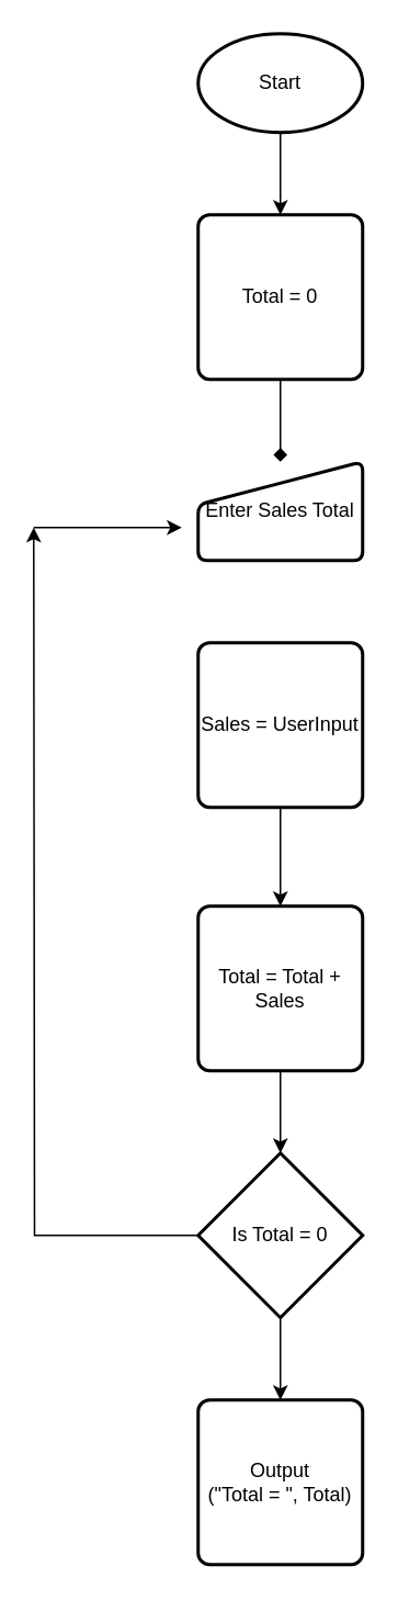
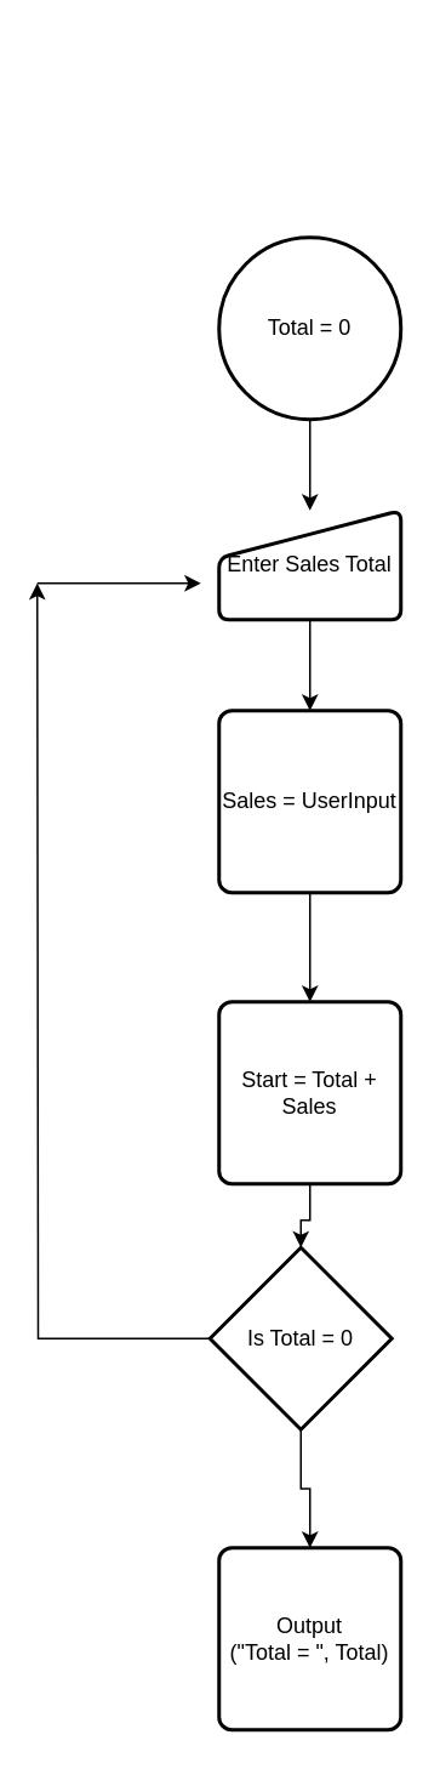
- <mxCell id="3" value="Start" style="strokeWidth=2;html=1;shape=mxgraph.flowchart.start_1;whiteSpace=wrap;" vertex="1" parent="1"><mxGeometry x="120" y="20" width="100" height="60" as="geometry" /></mxCell>
- <mxCell id="2" value="" style="edgeStyle=orthogonalEdgeStyle;rounded=0;orthogonalLoop=1;jettySize=auto;html=1;" edge="1" parent="1" source="3" target="8"><mxGeometry relative="1" as="geometry" /></mxCell>
- <mxCell id="8" value="Total = 0" style="rounded=1;whiteSpace=wrap;html=1;absoluteArcSize=1;arcSize=14;strokeWidth=2;" vertex="1" parent="1"><mxGeometry x="120" y="130" width="100" height="100" as="geometry" /></mxCell>
+ <mxCell id="8" value="Total = 0" style="ellipse;whiteSpace=wrap;html=1;absoluteArcSize=1;arcSize=14;strokeWidth=2;" vertex="1" parent="1"><mxGeometry x="120" y="130" width="100" height="100" as="geometry" /></mxCell>
- <mxCell id="7" value="" style="edgeStyle=orthogonalEdgeStyle;rounded=0;orthogonalLoop=1;jettySize=auto;html=1;endArrow=diamond;" edge="1" parent="1" source="8" target="10"><mxGeometry relative="1" as="geometry" /></mxCell>
+ <mxCell id="7" value="" style="edgeStyle=orthogonalEdgeStyle;rounded=0;orthogonalLoop=1;jettySize=auto;html=1;" edge="1" parent="1" source="8" target="10"><mxGeometry relative="1" as="geometry" /></mxCell>
+ <mxCell id="9" value="" style="edgeStyle=orthogonalEdgeStyle;rounded=0;orthogonalLoop=1;jettySize=auto;html=1;" edge="1" parent="1" source="10" target="12"><mxGeometry relative="1" as="geometry" /></mxCell>
- <mxCell id="14" value="Total = Total + Sales" style="rounded=1;whiteSpace=wrap;html=1;absoluteArcSize=1;arcSize=14;strokeWidth=2;" vertex="1" parent="1"><mxGeometry x="120" y="550" width="100" height="100" as="geometry" /></mxCell>
+ <mxCell id="14" value="Start = Total + Sales" style="rounded=1;whiteSpace=wrap;html=1;absoluteArcSize=1;arcSize=14;strokeWidth=2;" vertex="1" parent="1"><mxGeometry x="120" y="550" width="100" height="100" as="geometry" /></mxCell>
- <mxCell id="6" value="Is Total = 0" style="strokeWidth=2;html=1;shape=mxgraph.flowchart.decision;whiteSpace=wrap;" vertex="1" parent="1"><mxGeometry x="120" y="700" width="100" height="100" as="geometry" /></mxCell>
+ <mxCell id="6" value="Is Total = 0" style="strokeWidth=2;html=1;shape=mxgraph.flowchart.decision;whiteSpace=wrap;" vertex="1" parent="1"><mxGeometry x="115" y="685" width="100" height="100" as="geometry" /></mxCell>
